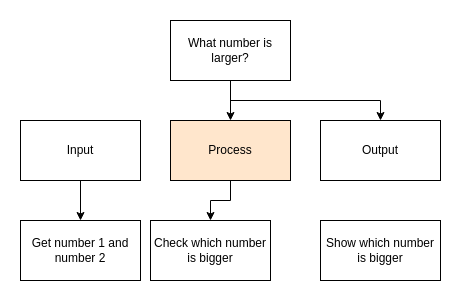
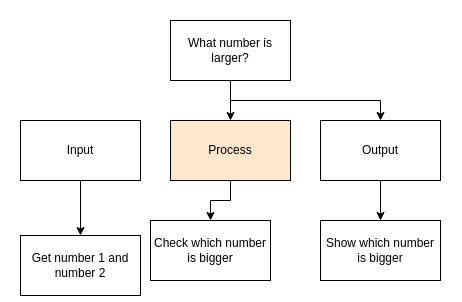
+ <mxCell id="9" style="edgeStyle=orthogonalEdgeStyle;rounded=0;orthogonalLoop=1;jettySize=auto;html=1;exitX=0.5;exitY=1;exitDx=0;exitDy=0;entryX=0.5;entryY=0;entryDx=0;entryDy=0;" edge="1" parent="1" source="10" target="13"><mxGeometry relative="1" as="geometry" /></mxCell>
- <mxCell id="12" value="Get number 1 and number 2" style="rounded=0;whiteSpace=wrap;html=1;" vertex="1" parent="1"><mxGeometry x="20" y="220" width="120" height="60" as="geometry" /></mxCell>
+ <mxCell id="12" value="Get number 1 and number 2" style="rounded=0;whiteSpace=wrap;html=1;" vertex="1" parent="1"><mxGeometry x="20" y="235" width="120" height="60" as="geometry" /></mxCell>
